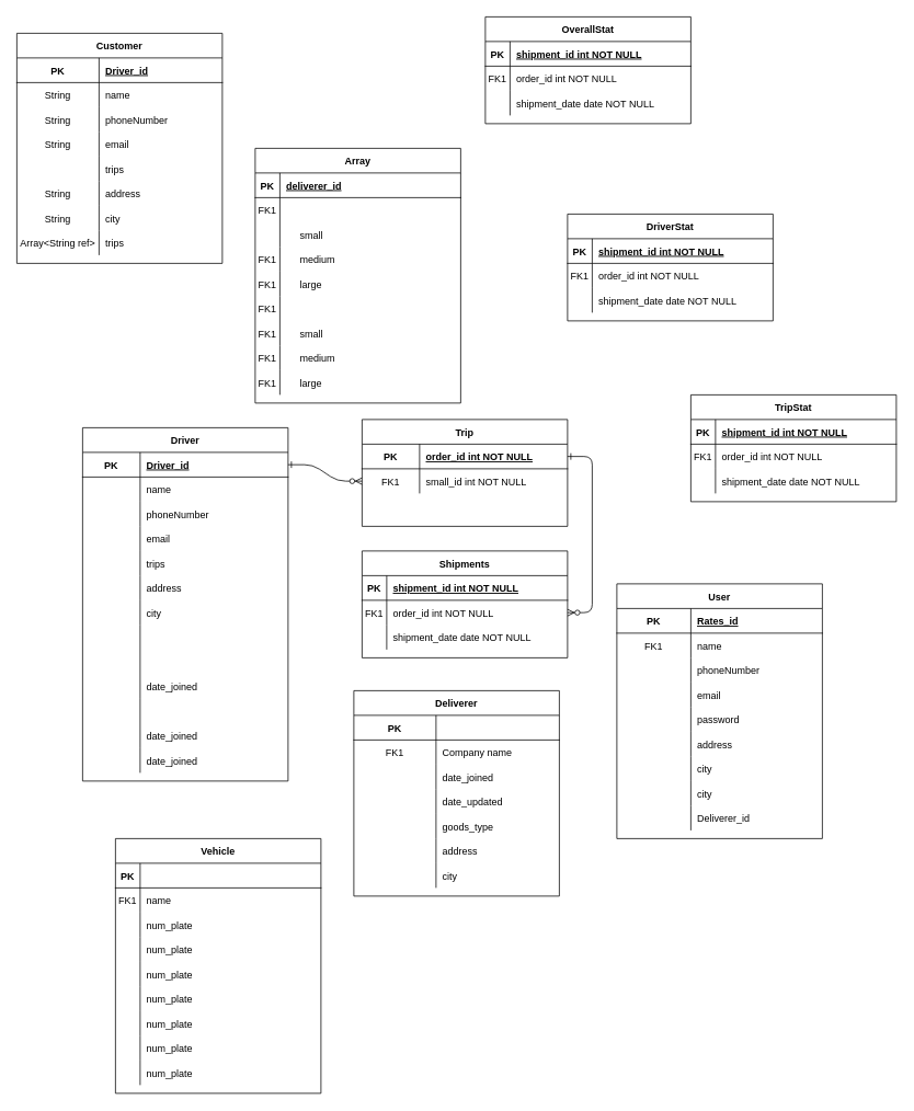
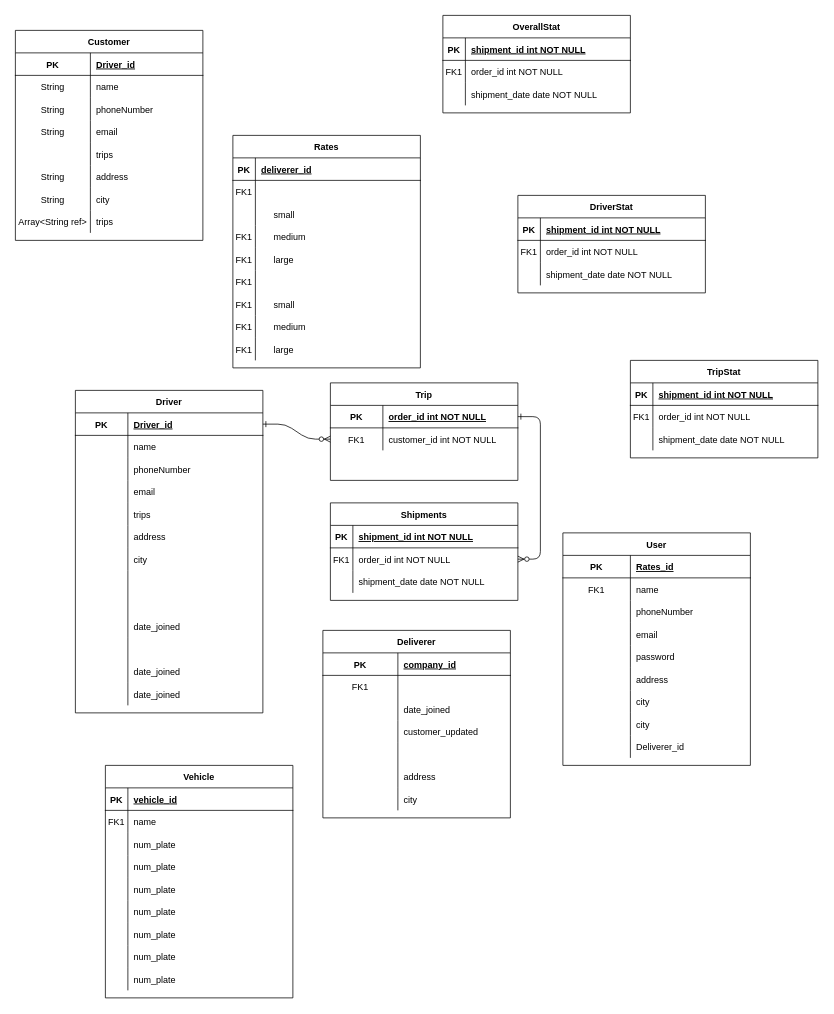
- <mxCell id="168" value="Array" style="shape=table;startSize=30;container=1;collapsible=1;childLayout=tableLayout;fixedRows=1;rowLines=0;fontStyle=1;align=center;resizeLast=1;" vertex="1" parent="1"><mxGeometry x="310" y="180" width="250" height="310" as="geometry" /></mxCell>
+ <mxCell id="168" value="Rates" style="shape=table;startSize=30;container=1;collapsible=1;childLayout=tableLayout;fixedRows=1;rowLines=0;fontStyle=1;align=center;resizeLast=1;" vertex="1" parent="1"><mxGeometry x="310" y="180" width="250" height="310" as="geometry" /></mxCell>
- <mxCell id="10" value="small_id int NOT NULL" style="shape=partialRectangle;overflow=hidden;connectable=0;fillColor=none;top=0;left=0;bottom=0;right=0;align=left;spacingLeft=6;" parent="8" vertex="1"><mxGeometry x="70" width="180" height="30" as="geometry" /></mxCell>
+ <mxCell id="10" value="customer_id int NOT NULL" style="shape=partialRectangle;overflow=hidden;connectable=0;fillColor=none;top=0;left=0;bottom=0;right=0;align=left;spacingLeft=6;" parent="8" vertex="1"><mxGeometry x="70" width="180" height="30" as="geometry" /></mxCell>
+ <mxCell id="91" value="company_id" style="shape=partialRectangle;overflow=hidden;connectable=0;fillColor=none;top=0;left=0;bottom=0;right=0;align=left;spacingLeft=6;fontStyle=5;" vertex="1" parent="89"><mxGeometry x="100" width="150" height="30" as="geometry" /></mxCell>
- <mxCell id="94" value="Company name" style="shape=partialRectangle;overflow=hidden;connectable=0;fillColor=none;top=0;left=0;bottom=0;right=0;align=left;spacingLeft=6;" vertex="1" parent="92"><mxGeometry x="100" width="150" height="30" as="geometry" /></mxCell>
- <mxCell id="100" value="date_updated" style="shape=partialRectangle;overflow=hidden;connectable=0;fillColor=none;top=0;left=0;bottom=0;right=0;align=left;spacingLeft=6;" vertex="1" parent="98"><mxGeometry x="100" width="150" height="30" as="geometry" /></mxCell>
+ <mxCell id="100" value="customer_updated" style="shape=partialRectangle;overflow=hidden;connectable=0;fillColor=none;top=0;left=0;bottom=0;right=0;align=left;spacingLeft=6;" vertex="1" parent="98"><mxGeometry x="100" width="150" height="30" as="geometry" /></mxCell>
- <mxCell id="103" value="goods_type " style="shape=partialRectangle;overflow=hidden;connectable=0;fillColor=none;top=0;left=0;bottom=0;right=0;align=left;spacingLeft=6;" vertex="1" parent="101"><mxGeometry x="100" width="150" height="30" as="geometry" /></mxCell>
+ <mxCell id="63" value="vehicle_id" style="shape=partialRectangle;overflow=hidden;connectable=0;fillColor=none;top=0;left=0;bottom=0;right=0;align=left;spacingLeft=6;fontStyle=5;" vertex="1" parent="61"><mxGeometry x="30" width="220" height="30" as="geometry" /></mxCell>
